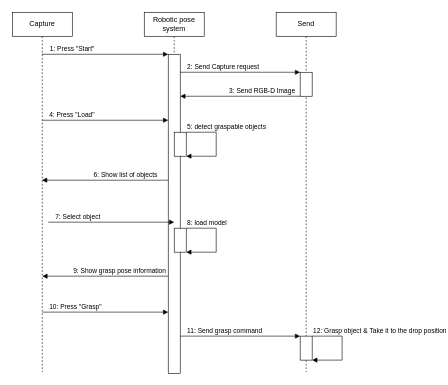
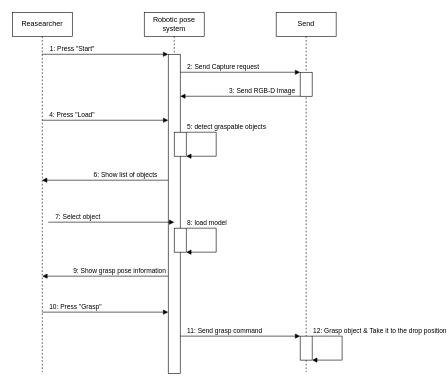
- <mxCell id="2" value="Capture" style="shape=umlLifeline;perimeter=lifelinePerimeter;whiteSpace=wrap;html=1;container=1;dropTarget=0;collapsible=0;recursiveResize=0;outlineConnect=0;portConstraint=eastwest;newEdgeStyle={&quot;edgeStyle&quot;:&quot;elbowEdgeStyle&quot;,&quot;elbow&quot;:&quot;vertical&quot;,&quot;curved&quot;:0,&quot;rounded&quot;:0};" vertex="1" parent="1"><mxGeometry x="20" y="20" width="100" height="600" as="geometry" /></mxCell>
+ <mxCell id="2" value="Reasearcher" style="shape=umlLifeline;perimeter=lifelinePerimeter;whiteSpace=wrap;html=1;container=1;dropTarget=0;collapsible=0;recursiveResize=0;outlineConnect=0;portConstraint=eastwest;newEdgeStyle={&quot;edgeStyle&quot;:&quot;elbowEdgeStyle&quot;,&quot;elbow&quot;:&quot;vertical&quot;,&quot;curved&quot;:0,&quot;rounded&quot;:0};" vertex="1" parent="1"><mxGeometry x="20" y="20" width="100" height="600" as="geometry" /></mxCell>
